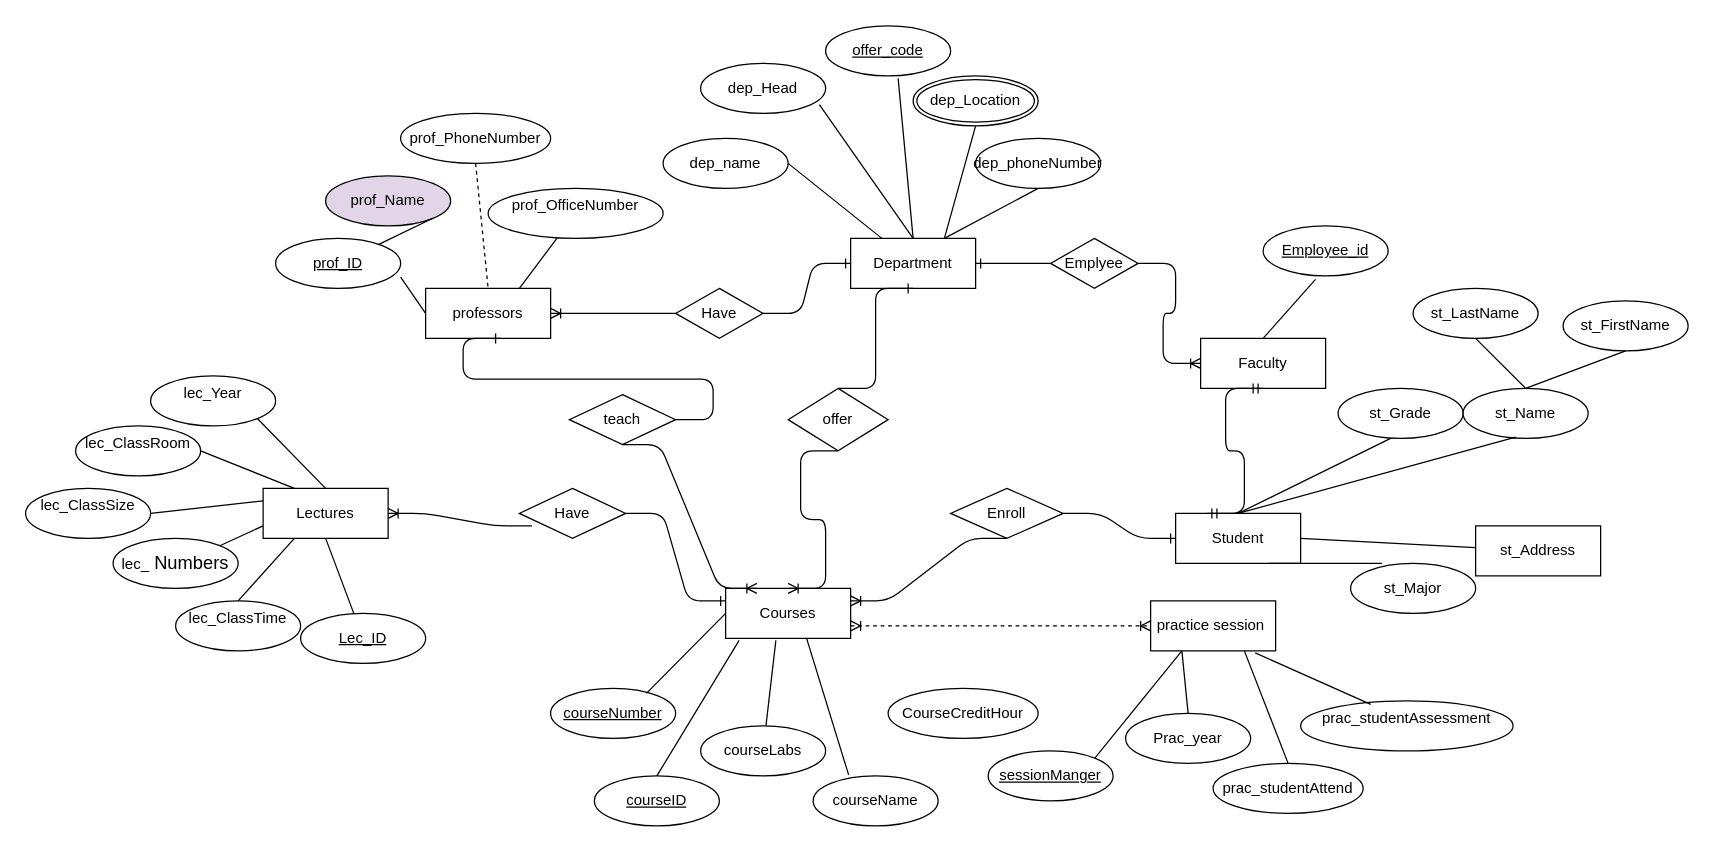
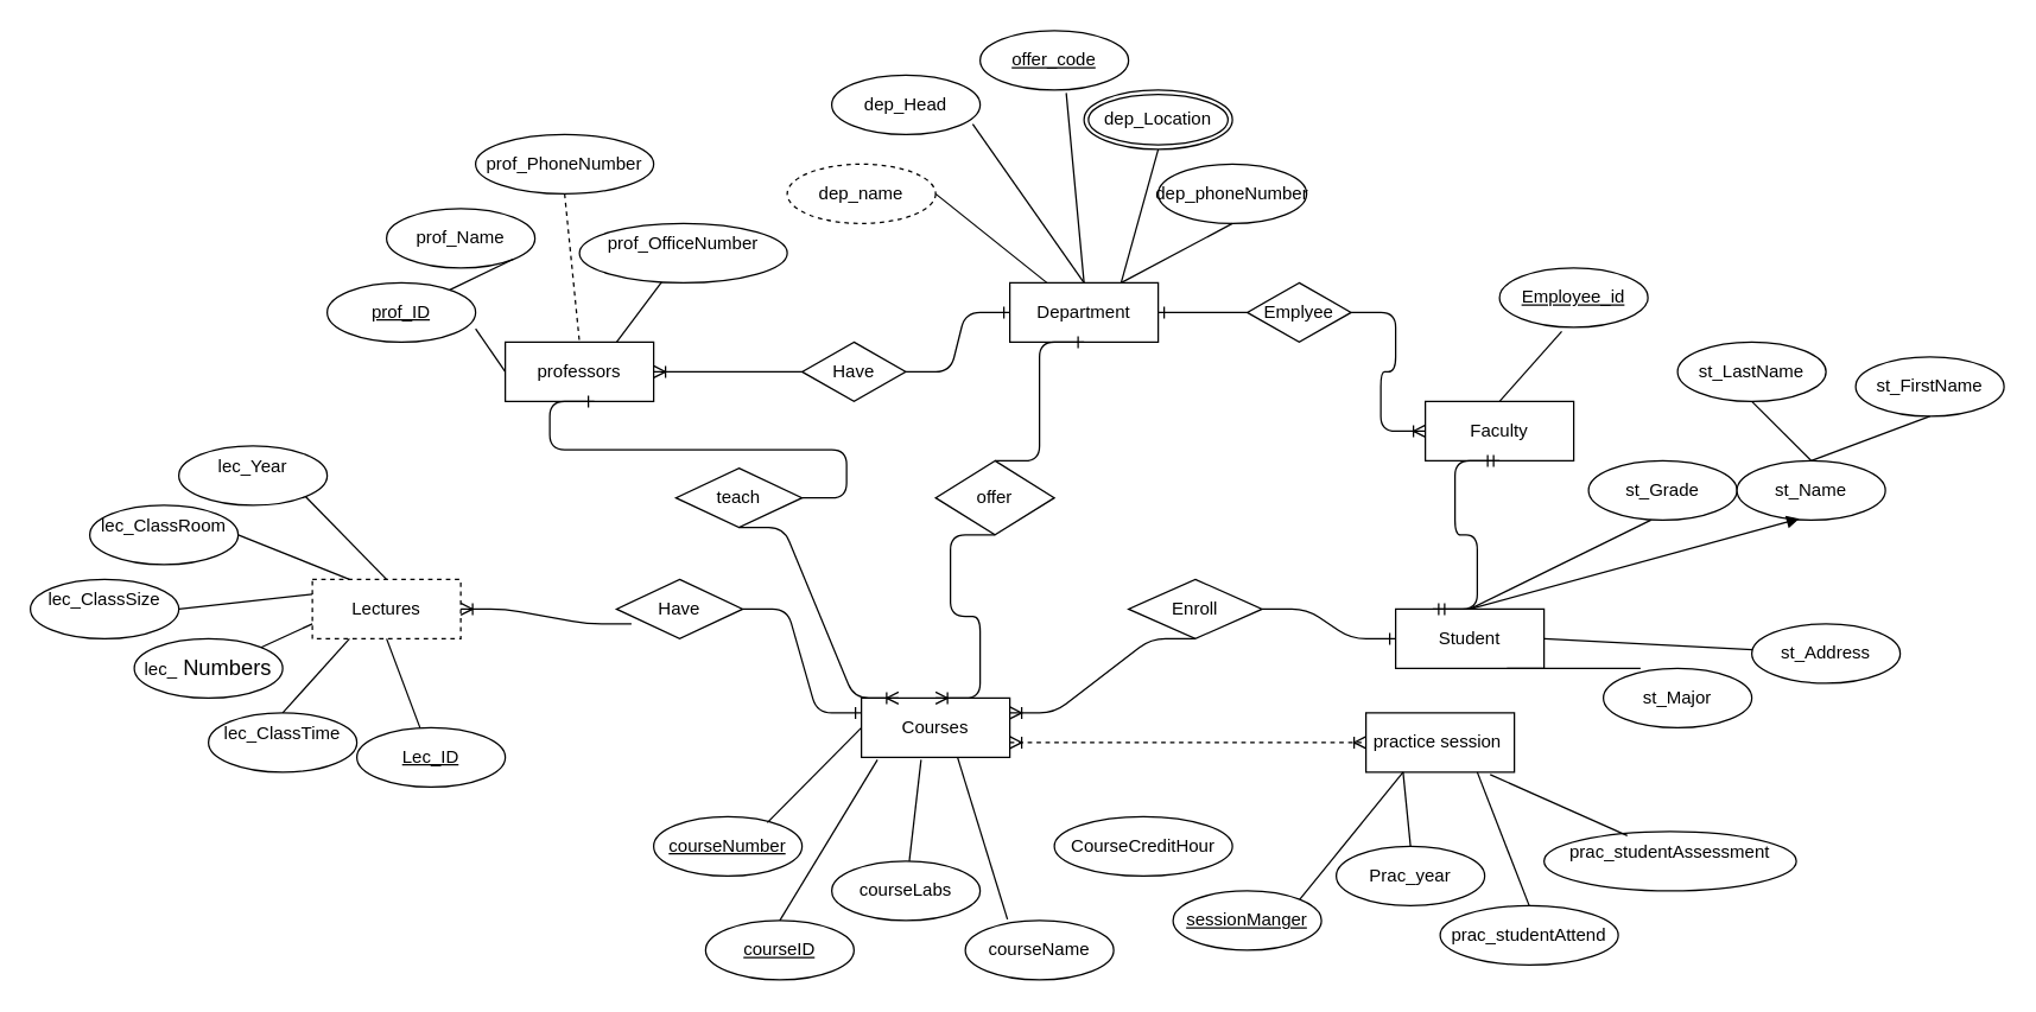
- <mxCell id="29" value="dep_name" style="ellipse;whiteSpace=wrap;html=1;align=center;" parent="1" vertex="1"><mxGeometry x="530" y="110" width="100" height="40" as="geometry" /></mxCell>
+ <mxCell id="29" value="dep_name" style="ellipse;whiteSpace=wrap;html=1;align=center;dashed=1;" parent="1" vertex="1"><mxGeometry x="530" y="110" width="100" height="40" as="geometry" /></mxCell>
- <mxCell id="9" value="prof_Name" style="ellipse;whiteSpace=wrap;html=1;align=center;fillColor=#e1d5e7;" parent="1" vertex="1"><mxGeometry x="260" y="140" width="100" height="40" as="geometry" /></mxCell>
+ <mxCell id="9" value="prof_Name" style="ellipse;whiteSpace=wrap;html=1;align=center;" parent="1" vertex="1"><mxGeometry x="260" y="140" width="100" height="40" as="geometry" /></mxCell>
- <mxCell id="41" value="" style="endArrow=none;html=1;rounded=0;entryX=0.42;entryY=0.975;entryDx=0;entryDy=0;entryPerimeter=0;exitX=0.5;exitY=0;exitDx=0;exitDy=0;" parent="1" source="7" target="38" edge="1"><mxGeometry relative="1" as="geometry"><mxPoint x="870" y="280" as="sourcePoint" /><mxPoint x="1030" y="280" as="targetPoint" /></mxGeometry></mxCell>
+ <mxCell id="41" value="" style="endArrow=block;html=1;rounded=0;entryX=0.42;entryY=0.975;entryDx=0;entryDy=0;entryPerimeter=0;exitX=0.5;exitY=0;exitDx=0;exitDy=0;" parent="1" source="7" target="38" edge="1"><mxGeometry relative="1" as="geometry"><mxPoint x="870" y="280" as="sourcePoint" /><mxPoint x="1030" y="280" as="targetPoint" /></mxGeometry></mxCell>
- <mxCell id="3" value="Lectures" style="whiteSpace=wrap;html=1;align=center;" parent="1" vertex="1"><mxGeometry x="210" y="390" width="100" height="40" as="geometry" /></mxCell>
+ <mxCell id="3" value="Lectures" style="whiteSpace=wrap;html=1;align=center;dashed=1;" parent="1" vertex="1"><mxGeometry x="210" y="390" width="100" height="40" as="geometry" /></mxCell>
- <mxCell id="37" value="st_Address" style="whiteSpace=wrap;html=1;align=center;rounded=0;" parent="1" vertex="1"><mxGeometry x="1180" y="420" width="100" height="40" as="geometry" /></mxCell>
+ <mxCell id="37" value="st_Address" style="ellipse;whiteSpace=wrap;html=1;align=center;" parent="1" vertex="1"><mxGeometry x="1180" y="420" width="100" height="40" as="geometry" /></mxCell>
